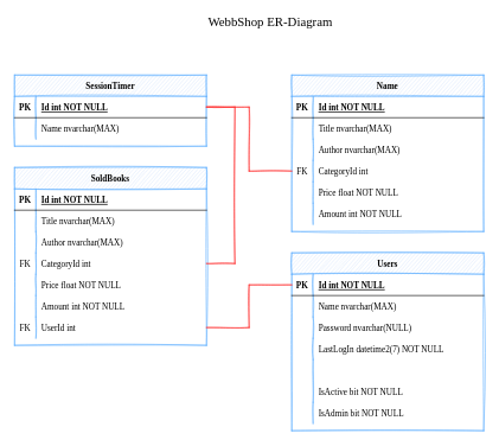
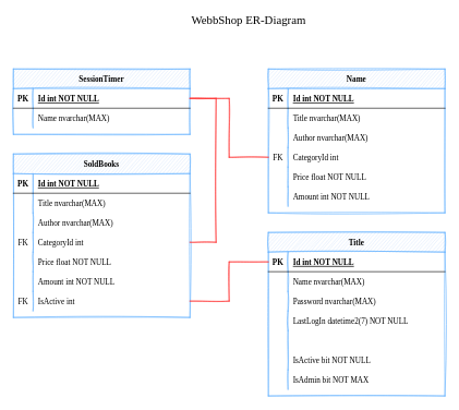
- <mxCell id="50" value="Users" style="shape=table;startSize=30;container=1;collapsible=1;childLayout=tableLayout;fixedRows=1;rowLines=0;fontStyle=1;align=center;resizeLast=1;sketch=1;strokeColor=#66B2FF;fillColor=#DAE8FC;fontFamily=Comic Sans MS;" vertex="1" parent="1"><mxGeometry x="410" y="355" width="270" height="250" as="geometry" /></mxCell>
+ <mxCell id="50" value="Title" style="shape=table;startSize=30;container=1;collapsible=1;childLayout=tableLayout;fixedRows=1;rowLines=0;fontStyle=1;align=center;resizeLast=1;sketch=1;strokeColor=#66B2FF;fillColor=#DAE8FC;fontFamily=Comic Sans MS;" vertex="1" parent="1"><mxGeometry x="410" y="355" width="270" height="250" as="geometry" /></mxCell>
- <mxCell id="42" value="UserId int" style="shape=partialRectangle;overflow=hidden;connectable=0;fillColor=none;top=0;left=0;bottom=0;right=0;align=left;spacingLeft=6;fontFamily=Comic Sans MS;" vertex="1" parent="40"><mxGeometry x="30" width="240" height="30" as="geometry" /></mxCell>
+ <mxCell id="42" value="IsActive int" style="shape=partialRectangle;overflow=hidden;connectable=0;fillColor=none;top=0;left=0;bottom=0;right=0;align=left;spacingLeft=6;fontFamily=Comic Sans MS;" vertex="1" parent="40"><mxGeometry x="30" width="240" height="30" as="geometry" /></mxCell>
- <mxCell id="59" value="Password nvarchar(NULL)" style="shape=partialRectangle;overflow=hidden;connectable=0;fillColor=none;top=0;left=0;bottom=0;right=0;align=left;spacingLeft=6;fontFamily=Comic Sans MS;" vertex="1" parent="57"><mxGeometry x="30" width="240" height="30" as="geometry" /></mxCell>
+ <mxCell id="59" value="Password nvarchar(MAX)" style="shape=partialRectangle;overflow=hidden;connectable=0;fillColor=none;top=0;left=0;bottom=0;right=0;align=left;spacingLeft=6;fontFamily=Comic Sans MS;" vertex="1" parent="57"><mxGeometry x="30" width="240" height="30" as="geometry" /></mxCell>
- <mxCell id="70" value="IsAdmin bit NOT NULL" style="shape=partialRectangle;overflow=hidden;connectable=0;fillColor=none;top=0;left=0;bottom=0;right=0;align=left;spacingLeft=6;fontFamily=Comic Sans MS;" vertex="1" parent="68"><mxGeometry x="30" width="240" height="30" as="geometry" /></mxCell>
+ <mxCell id="70" value="IsAdmin bit NOT MAX" style="shape=partialRectangle;overflow=hidden;connectable=0;fillColor=none;top=0;left=0;bottom=0;right=0;align=left;spacingLeft=6;fontFamily=Comic Sans MS;" vertex="1" parent="68"><mxGeometry x="30" width="240" height="30" as="geometry" /></mxCell>
